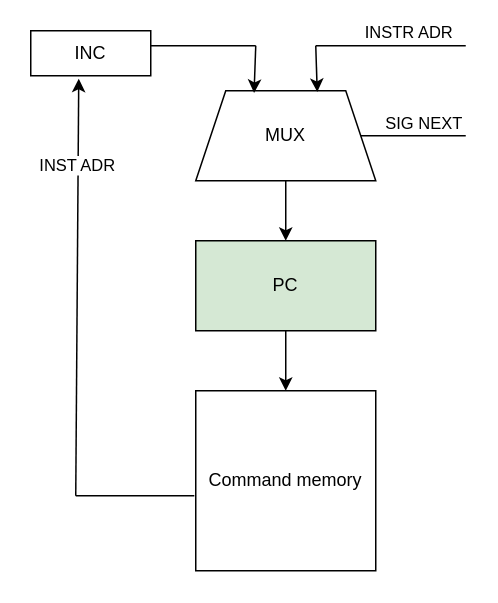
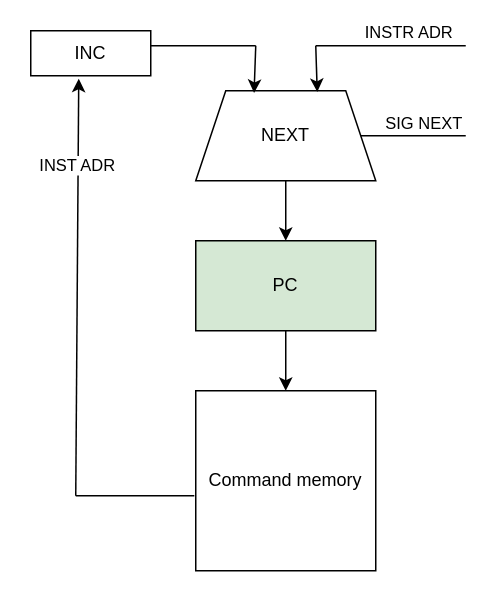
- <mxCell id="4" value="MUX" style="shape=trapezoid;perimeter=trapezoidPerimeter;whiteSpace=wrap;html=1;fixedSize=1;" vertex="1" parent="1"><mxGeometry x="130" y="60" width="120" height="60" as="geometry" /></mxCell>
+ <mxCell id="4" value="NEXT" style="shape=trapezoid;perimeter=trapezoidPerimeter;whiteSpace=wrap;html=1;fixedSize=1;" vertex="1" parent="1"><mxGeometry x="130" y="60" width="120" height="60" as="geometry" /></mxCell>
